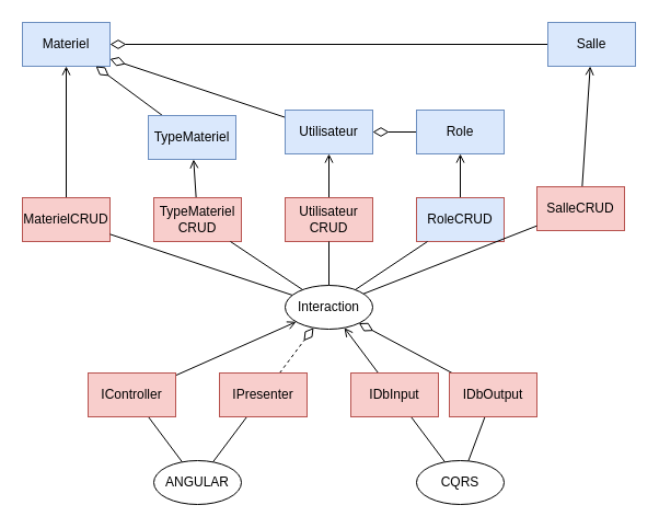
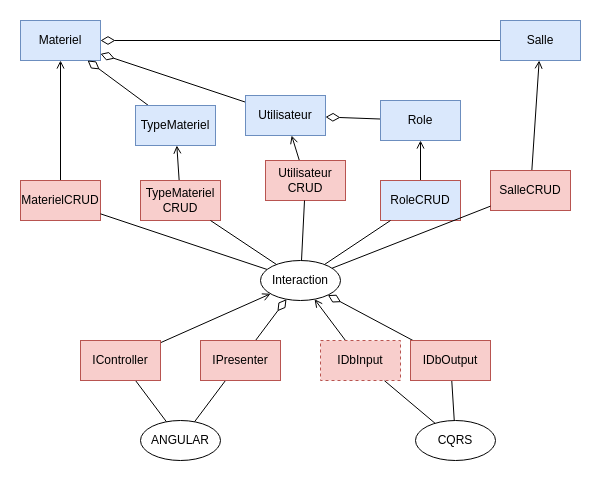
- <mxCell id="8" value="Utilisateur" style="rounded=0;whiteSpace=wrap;html=1;fillColor=#dae8fc;strokeColor=#6c8ebf;" vertex="1" parent="1"><mxGeometry x="260" y="100" width="80" height="40" as="geometry" /></mxCell>
+ <mxCell id="8" value="Utilisateur" style="rounded=0;whiteSpace=wrap;html=1;fillColor=#dae8fc;strokeColor=#6c8ebf;" vertex="1" parent="1"><mxGeometry x="245" y="95" width="80" height="40" as="geometry" /></mxCell>
- <mxCell id="16" value="&lt;div&gt;Utilisateur&lt;/div&gt;&lt;div&gt;CRUD&lt;/div&gt;" style="rounded=0;whiteSpace=wrap;html=1;fillColor=#f8cecc;strokeColor=#b85450;" vertex="1" parent="1"><mxGeometry x="260" y="180" width="80" height="40" as="geometry" /></mxCell>
+ <mxCell id="16" value="&lt;div&gt;Utilisateur&lt;/div&gt;&lt;div&gt;CRUD&lt;/div&gt;" style="rounded=0;whiteSpace=wrap;html=1;fillColor=#f8cecc;strokeColor=#b85450;" vertex="1" parent="1"><mxGeometry x="265" y="160" width="80" height="40" as="geometry" /></mxCell>
- <mxCell id="36" style="edgeStyle=none;rounded=0;orthogonalLoop=1;jettySize=auto;html=1;endArrow=diamondThin;endFill=0;endSize=12;dashed=1;" edge="1" parent="1" source="38" target="32"><mxGeometry relative="1" as="geometry" /></mxCell>
+ <mxCell id="36" style="edgeStyle=none;rounded=0;orthogonalLoop=1;jettySize=auto;html=1;endArrow=diamondThin;endFill=0;endSize=12;" edge="1" parent="1" source="38" target="32"><mxGeometry relative="1" as="geometry" /></mxCell>
- <mxCell id="23" value="IDbInput" style="rounded=0;whiteSpace=wrap;html=1;fillColor=#f8cecc;strokeColor=#b85450;" vertex="1" parent="1"><mxGeometry x="320" y="340" width="80" height="40" as="geometry" /></mxCell>
+ <mxCell id="23" value="IDbInput" style="rounded=0;whiteSpace=wrap;html=1;fillColor=#f8cecc;strokeColor=#b85450;dashed=1;" vertex="1" parent="1"><mxGeometry x="320" y="340" width="80" height="40" as="geometry" /></mxCell>
- <mxCell id="40" value="CQRS" style="ellipse;whiteSpace=wrap;html=1;" vertex="1" parent="1"><mxGeometry x="380" y="420" width="80" height="40" as="geometry" /></mxCell>
+ <mxCell id="40" value="CQRS" style="ellipse;whiteSpace=wrap;html=1;" vertex="1" parent="1"><mxGeometry x="415" y="420" width="80" height="40" as="geometry" /></mxCell>
